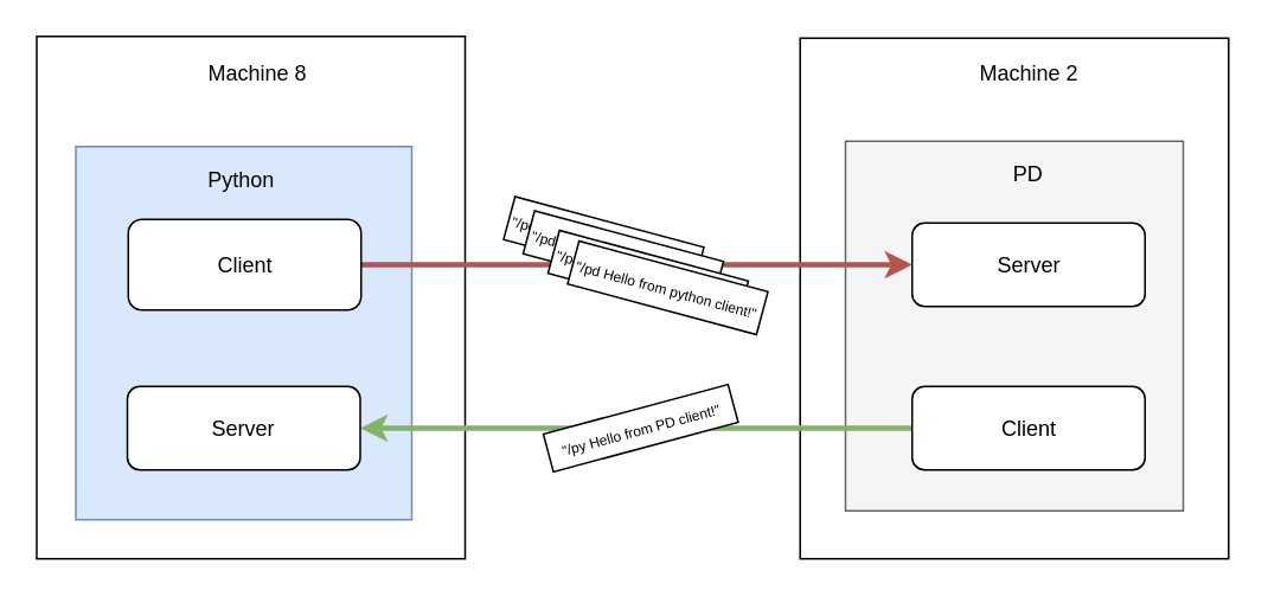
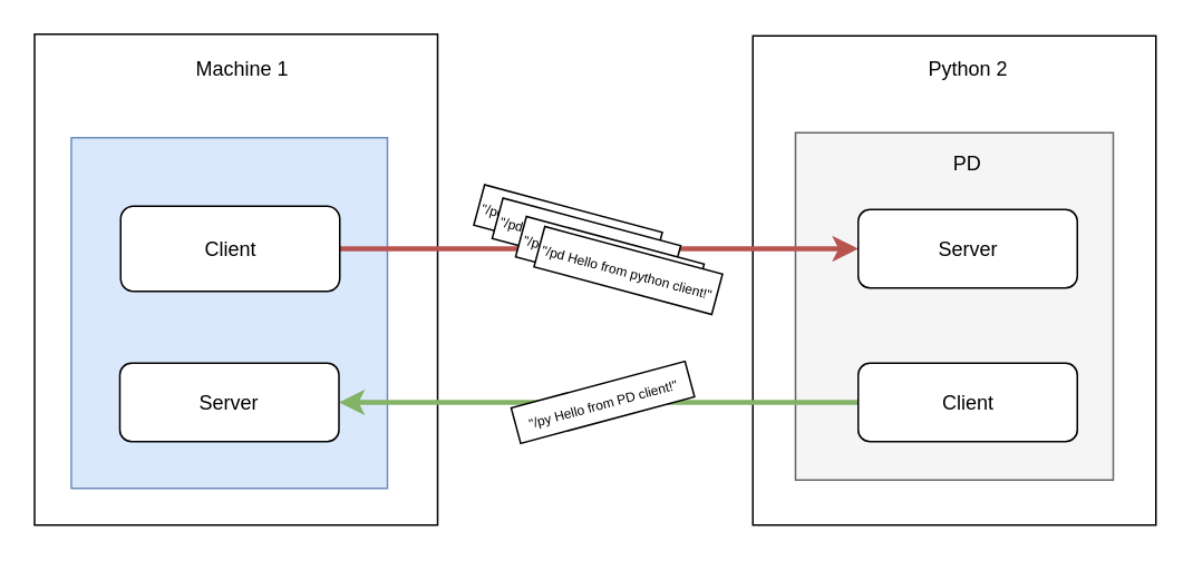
- <mxCell id="14" value="Machine 8" style="text;html=1;strokeColor=none;fillColor=none;align=center;verticalAlign=middle;whiteSpace=wrap;rounded=0;" vertex="1" parent="1"><mxGeometry x="85.5" y="26" width="116.5" height="30" as="geometry" /></mxCell>
+ <mxCell id="14" value="Machine 1" style="text;html=1;strokeColor=none;fillColor=none;align=center;verticalAlign=middle;whiteSpace=wrap;rounded=0;" vertex="1" parent="1"><mxGeometry x="85.5" y="26" width="116.5" height="30" as="geometry" /></mxCell>
- <mxCell id="20" value="Machine 2" style="text;html=1;strokeColor=none;fillColor=none;align=center;verticalAlign=middle;whiteSpace=wrap;rounded=0;" vertex="1" parent="1"><mxGeometry x="519.75" y="26" width="116.5" height="30" as="geometry" /></mxCell>
+ <mxCell id="20" value="Python 2" style="text;html=1;strokeColor=none;fillColor=none;align=center;verticalAlign=middle;whiteSpace=wrap;rounded=0;" vertex="1" parent="1"><mxGeometry x="519.75" y="26" width="116.5" height="30" as="geometry" /></mxCell>
- <mxCell id="6" value="Python&amp;nbsp;" style="text;html=1;strokeColor=none;fillColor=none;align=center;verticalAlign=middle;whiteSpace=wrap;rounded=0;" vertex="1" parent="1"><mxGeometry x="107" y="86" width="60" height="30" as="geometry" /></mxCell>
